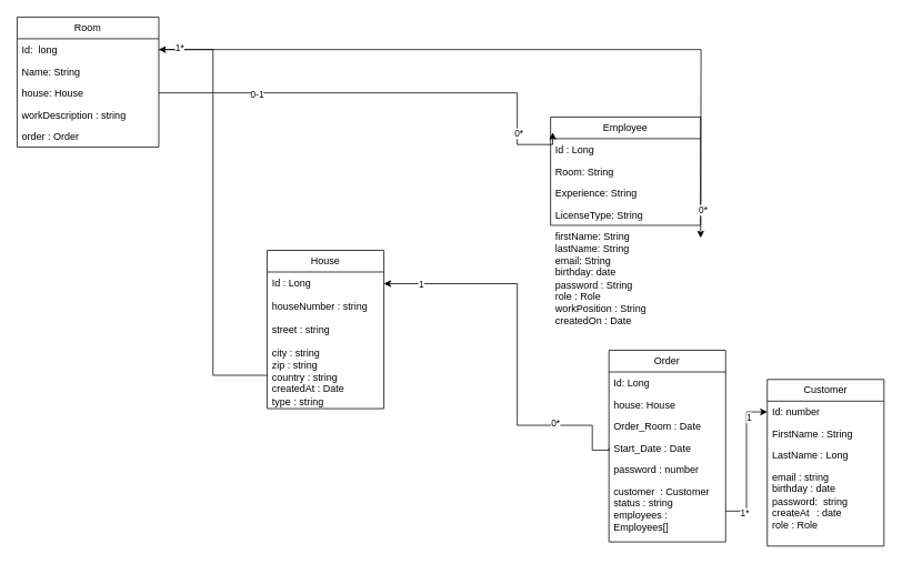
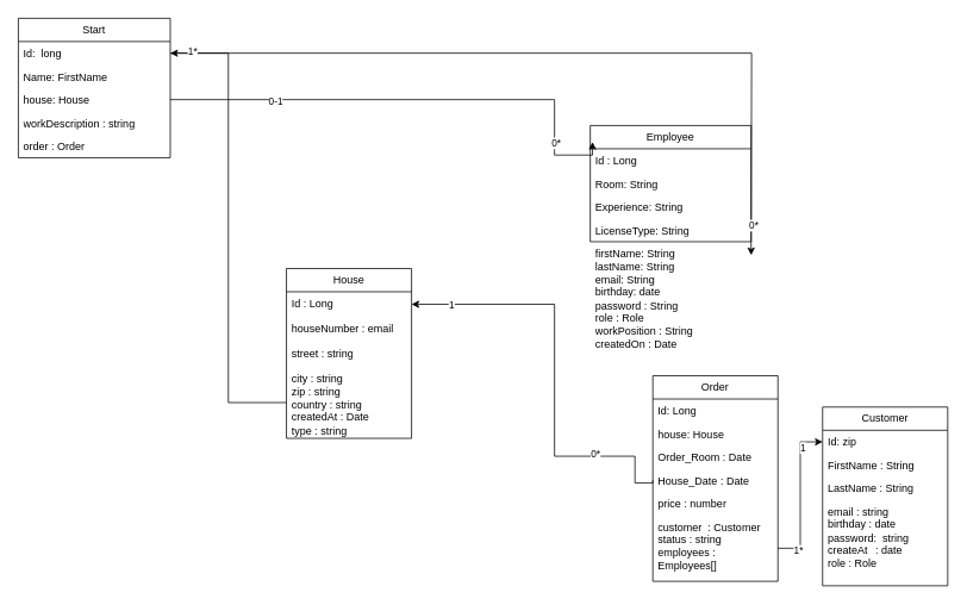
- <mxCell id="19" value="Room" style="swimlane;fontStyle=0;childLayout=stackLayout;horizontal=1;startSize=26;fillColor=none;horizontalStack=0;resizeParent=1;resizeParentMax=0;resizeLast=0;collapsible=1;marginBottom=0;whiteSpace=wrap;html=1;" parent="1" vertex="1"><mxGeometry x="20" y="20" width="170" height="156" as="geometry" /></mxCell>
+ <mxCell id="19" value="Start" style="swimlane;fontStyle=0;childLayout=stackLayout;horizontal=1;startSize=26;fillColor=none;horizontalStack=0;resizeParent=1;resizeParentMax=0;resizeLast=0;collapsible=1;marginBottom=0;whiteSpace=wrap;html=1;" parent="1" vertex="1"><mxGeometry x="20" y="20" width="170" height="156" as="geometry" /></mxCell>
- <mxCell id="21" value="Name: String" style="text;strokeColor=none;fillColor=none;align=left;verticalAlign=top;spacingLeft=4;spacingRight=4;overflow=hidden;rotatable=0;points=[[0,0.5],[1,0.5]];portConstraint=eastwest;whiteSpace=wrap;html=1;" parent="19" vertex="1"><mxGeometry y="52" width="170" height="26" as="geometry" /></mxCell>
+ <mxCell id="21" value="Name: FirstName" style="text;strokeColor=none;fillColor=none;align=left;verticalAlign=top;spacingLeft=4;spacingRight=4;overflow=hidden;rotatable=0;points=[[0,0.5],[1,0.5]];portConstraint=eastwest;whiteSpace=wrap;html=1;" parent="19" vertex="1"><mxGeometry y="52" width="170" height="26" as="geometry" /></mxCell>
- <mxCell id="4" value="houseNumber : string" style="text;strokeColor=none;fillColor=none;align=left;verticalAlign=top;spacingLeft=4;spacingRight=4;overflow=hidden;rotatable=0;points=[[0,0.5],[1,0.5]];portConstraint=eastwest;whiteSpace=wrap;html=1;" parent="2" vertex="1"><mxGeometry y="54" width="140" height="28" as="geometry" /></mxCell>
+ <mxCell id="4" value="houseNumber : email" style="text;strokeColor=none;fillColor=none;align=left;verticalAlign=top;spacingLeft=4;spacingRight=4;overflow=hidden;rotatable=0;points=[[0,0.5],[1,0.5]];portConstraint=eastwest;whiteSpace=wrap;html=1;" parent="2" vertex="1"><mxGeometry y="54" width="140" height="28" as="geometry" /></mxCell>
- <mxCell id="33" value="Id: number" style="text;strokeColor=none;fillColor=none;align=left;verticalAlign=top;spacingLeft=4;spacingRight=4;overflow=hidden;rotatable=0;points=[[0,0.5],[1,0.5]];portConstraint=eastwest;whiteSpace=wrap;html=1;" parent="32" vertex="1"><mxGeometry y="26" width="140" height="26" as="geometry" /></mxCell>
+ <mxCell id="33" value="Id: zip" style="text;strokeColor=none;fillColor=none;align=left;verticalAlign=top;spacingLeft=4;spacingRight=4;overflow=hidden;rotatable=0;points=[[0,0.5],[1,0.5]];portConstraint=eastwest;whiteSpace=wrap;html=1;" parent="32" vertex="1"><mxGeometry y="26" width="140" height="26" as="geometry" /></mxCell>
- <mxCell id="16" value="Start_Date : Date" style="text;strokeColor=none;fillColor=none;align=left;verticalAlign=top;spacingLeft=4;spacingRight=4;overflow=hidden;rotatable=0;points=[[0,0.5],[1,0.5]];portConstraint=eastwest;whiteSpace=wrap;html=1;" parent="12" vertex="1"><mxGeometry y="104" width="140" height="26" as="geometry" /></mxCell>
+ <mxCell id="16" value="House_Date : Date" style="text;strokeColor=none;fillColor=none;align=left;verticalAlign=top;spacingLeft=4;spacingRight=4;overflow=hidden;rotatable=0;points=[[0,0.5],[1,0.5]];portConstraint=eastwest;whiteSpace=wrap;html=1;" parent="12" vertex="1"><mxGeometry y="104" width="140" height="26" as="geometry" /></mxCell>
- <mxCell id="35" value="LastName : Long" style="text;strokeColor=none;fillColor=none;align=left;verticalAlign=top;spacingLeft=4;spacingRight=4;overflow=hidden;rotatable=0;points=[[0,0.5],[1,0.5]];portConstraint=eastwest;whiteSpace=wrap;html=1;" parent="32" vertex="1"><mxGeometry y="78" width="140" height="26" as="geometry" /></mxCell>
+ <mxCell id="35" value="LastName : String" style="text;strokeColor=none;fillColor=none;align=left;verticalAlign=top;spacingLeft=4;spacingRight=4;overflow=hidden;rotatable=0;points=[[0,0.5],[1,0.5]];portConstraint=eastwest;whiteSpace=wrap;html=1;" parent="32" vertex="1"><mxGeometry y="78" width="140" height="26" as="geometry" /></mxCell>
- <mxCell id="17" value="password : number" style="text;strokeColor=none;fillColor=none;align=left;verticalAlign=top;spacingLeft=4;spacingRight=4;overflow=hidden;rotatable=0;points=[[0,0.5],[1,0.5]];portConstraint=eastwest;whiteSpace=wrap;html=1;" parent="12" vertex="1"><mxGeometry y="130" width="140" height="26" as="geometry" /></mxCell>
+ <mxCell id="17" value="price : number" style="text;strokeColor=none;fillColor=none;align=left;verticalAlign=top;spacingLeft=4;spacingRight=4;overflow=hidden;rotatable=0;points=[[0,0.5],[1,0.5]];portConstraint=eastwest;whiteSpace=wrap;html=1;" parent="12" vertex="1"><mxGeometry y="130" width="140" height="26" as="geometry" /></mxCell>
